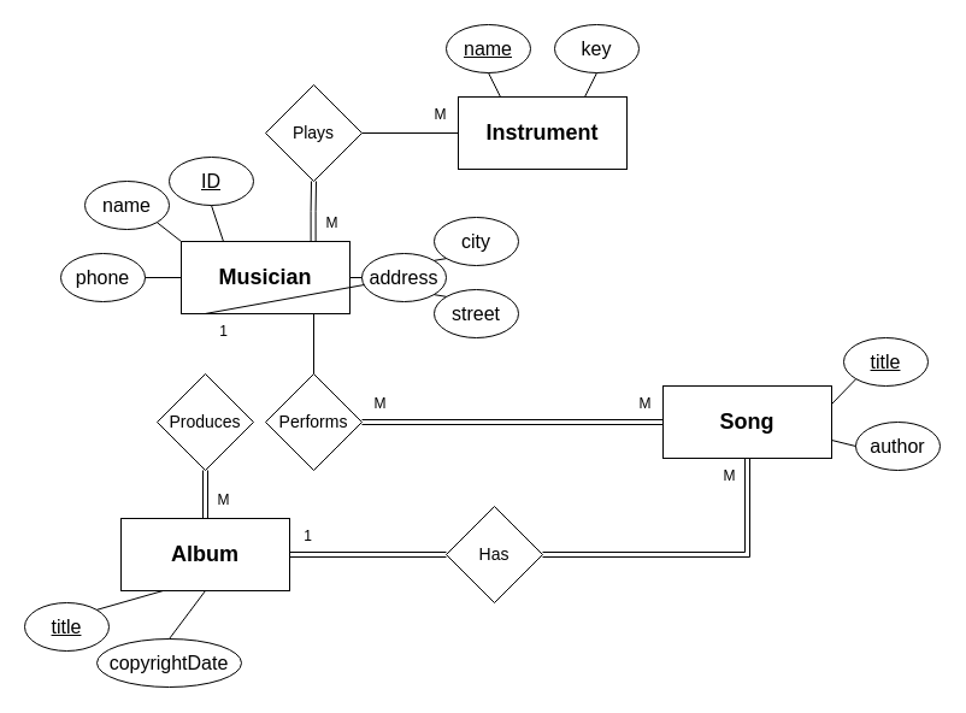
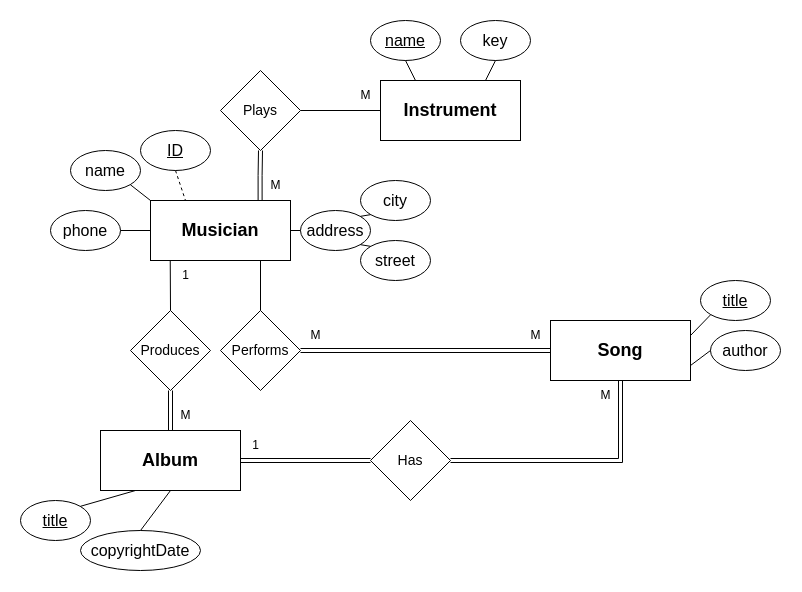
- <mxCell id="15" value="" style="endArrow=none;html=1;rounded=0;exitX=0.5;exitY=1;exitDx=0;exitDy=0;entryX=0.25;entryY=0;entryDx=0;entryDy=0;" parent="1" source="7" target="3" edge="1"><mxGeometry width="50" height="50" relative="1" as="geometry"><mxPoint x="140" y="194" as="sourcePoint" /><mxPoint x="160" y="210" as="targetPoint" /></mxGeometry></mxCell>
+ <mxCell id="15" value="" style="endArrow=none;html=1;rounded=0;exitX=0.5;exitY=1;exitDx=0;exitDy=0;entryX=0.25;entryY=0;entryDx=0;entryDy=0;dashed=1;" parent="1" source="7" target="3" edge="1"><mxGeometry width="50" height="50" relative="1" as="geometry"><mxPoint x="140" y="194" as="sourcePoint" /><mxPoint x="160" y="210" as="targetPoint" /></mxGeometry></mxCell>
- <mxCell id="37" value="" style="endArrow=none;html=1;rounded=0;exitX=0.141;exitY=1;exitDx=0;exitDy=0;exitPerimeter=0;" parent="1" source="3" target="9" edge="1"><mxGeometry width="50" height="50" relative="1" as="geometry"><mxPoint x="270" y="270" as="sourcePoint" /><mxPoint x="270" y="320" as="targetPoint" /></mxGeometry></mxCell>
+ <mxCell id="37" value="" style="endArrow=none;html=1;rounded=0;entryX=0.5;entryY=0;entryDx=0;entryDy=0;exitX=0.141;exitY=1;exitDx=0;exitDy=0;exitPerimeter=0;" parent="1" source="3" target="36" edge="1"><mxGeometry width="50" height="50" relative="1" as="geometry"><mxPoint x="270" y="270" as="sourcePoint" /><mxPoint x="270" y="320" as="targetPoint" /></mxGeometry></mxCell>
- <mxCell id="25" value="author" style="ellipse;whiteSpace=wrap;html=1;fontSize=16;fontStyle=0" parent="1" vertex="1"><mxGeometry x="710" y="350" width="70" height="40" as="geometry" /></mxCell>
+ <mxCell id="25" value="author" style="ellipse;whiteSpace=wrap;html=1;fontSize=16;fontStyle=0" parent="1" vertex="1"><mxGeometry x="710" y="330" width="70" height="40" as="geometry" /></mxCell>
